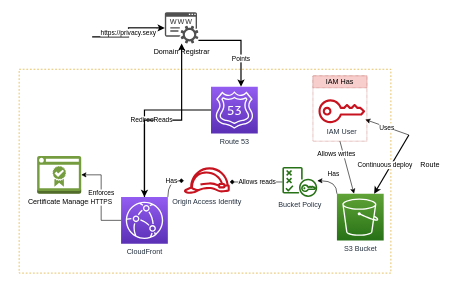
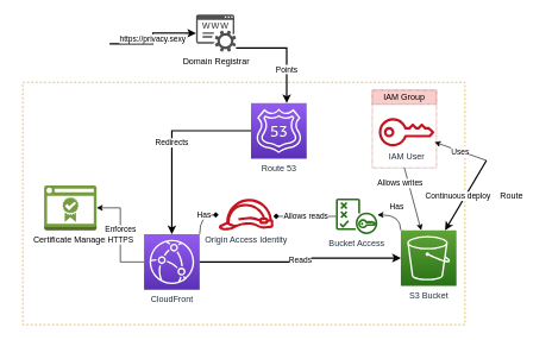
- <mxCell id="27" value="IAM Has" style="text;html=1;strokeColor=#b85450;fillColor=#f8cecc;align=center;verticalAlign=middle;whiteSpace=wrap;rounded=0;dashed=1;dashPattern=1 1;" vertex="1" parent="1"><mxGeometry x="521" y="126" width="90" height="20" as="geometry" /></mxCell>
+ <mxCell id="27" value="IAM Group" style="text;html=1;strokeColor=#b85450;fillColor=#f8cecc;align=center;verticalAlign=middle;whiteSpace=wrap;rounded=0;dashed=1;dashPattern=1 1;" vertex="1" parent="1"><mxGeometry x="521" y="126" width="90" height="20" as="geometry" /></mxCell>
- <mxCell id="21" value="Reads" style="edgeStyle=orthogonalEdgeStyle;rounded=0;orthogonalLoop=1;jettySize=auto;html=1;strokeWidth=2;" edge="1" parent="1" source="5" target="2"><mxGeometry relative="1" as="geometry"><mxPoint x="309" y="300" as="sourcePoint" /><mxPoint x="371.143" y="355" as="targetPoint" /></mxGeometry></mxCell>
+ <mxCell id="21" value="Reads" style="edgeStyle=orthogonalEdgeStyle;rounded=0;orthogonalLoop=1;jettySize=auto;html=1;strokeWidth=2;" edge="1" parent="1" source="5" target="6"><mxGeometry relative="1" as="geometry"><mxPoint x="309" y="300" as="sourcePoint" /><mxPoint x="371.143" y="355" as="targetPoint" /></mxGeometry></mxCell>
- <mxCell id="7" value="Bucket Policy" style="outlineConnect=0;fontColor=#232F3E;gradientColor=none;fillColor=#277116;strokeColor=none;dashed=0;verticalLabelPosition=bottom;verticalAlign=top;align=center;html=1;fontSize=12;fontStyle=0;aspect=fixed;pointerEvents=1;shape=mxgraph.aws4.policy;" parent="1" vertex="1"><mxGeometry x="470" y="278" width="58.21" height="50" as="geometry" /></mxCell>
+ <mxCell id="7" value="Bucket Access" style="outlineConnect=0;fontColor=#232F3E;gradientColor=none;fillColor=#277116;strokeColor=none;dashed=0;verticalLabelPosition=bottom;verticalAlign=top;align=center;html=1;fontSize=12;fontStyle=0;aspect=fixed;pointerEvents=1;shape=mxgraph.aws4.policy;" parent="1" vertex="1"><mxGeometry x="470" y="278" width="58.21" height="50" as="geometry" /></mxCell>
